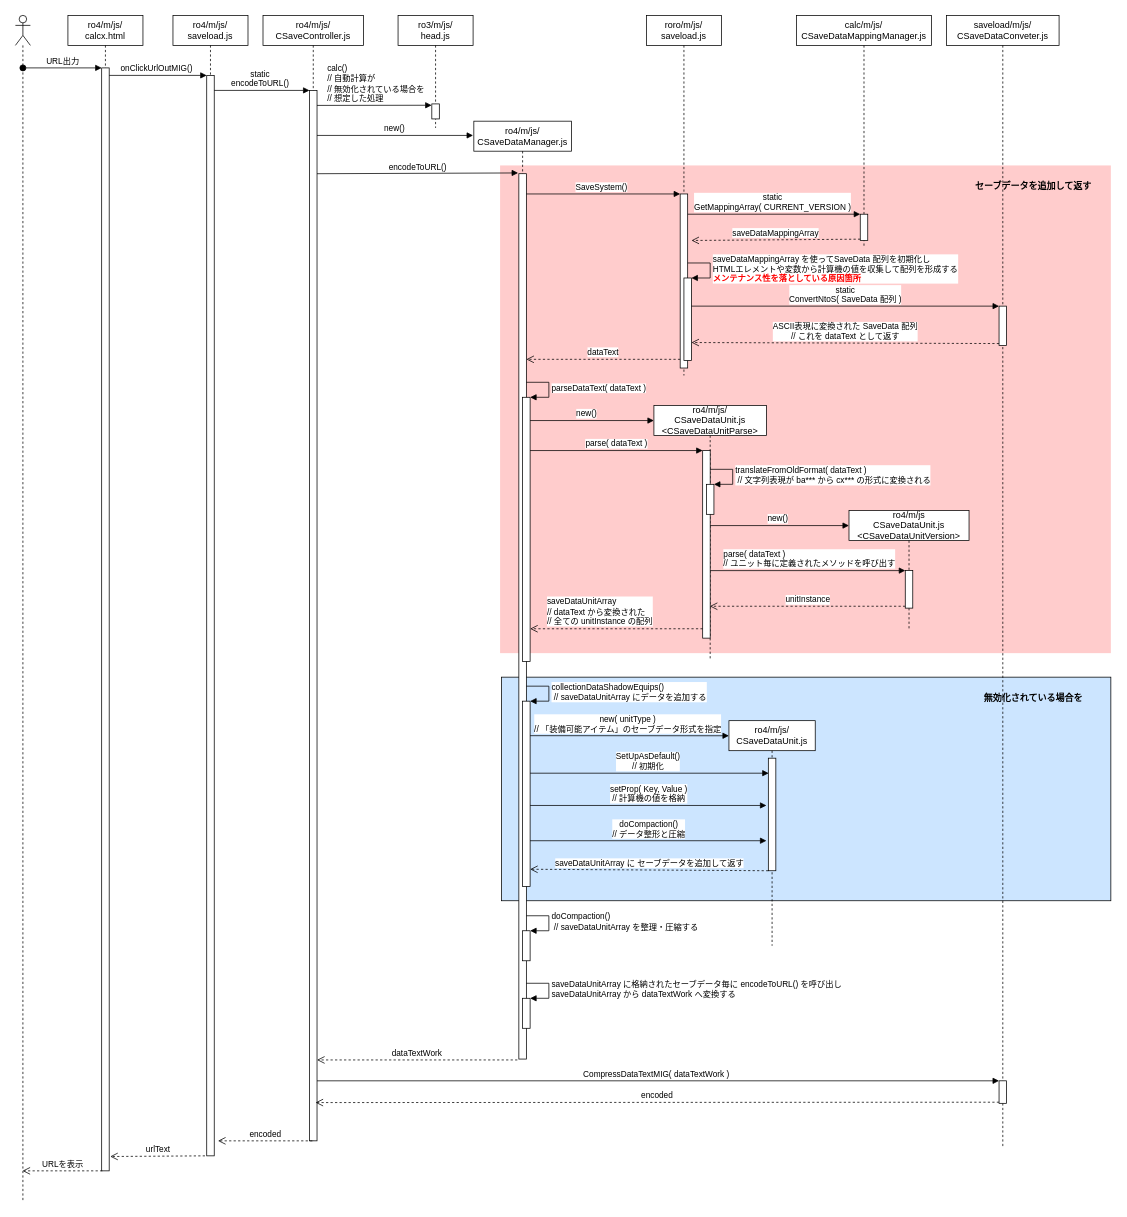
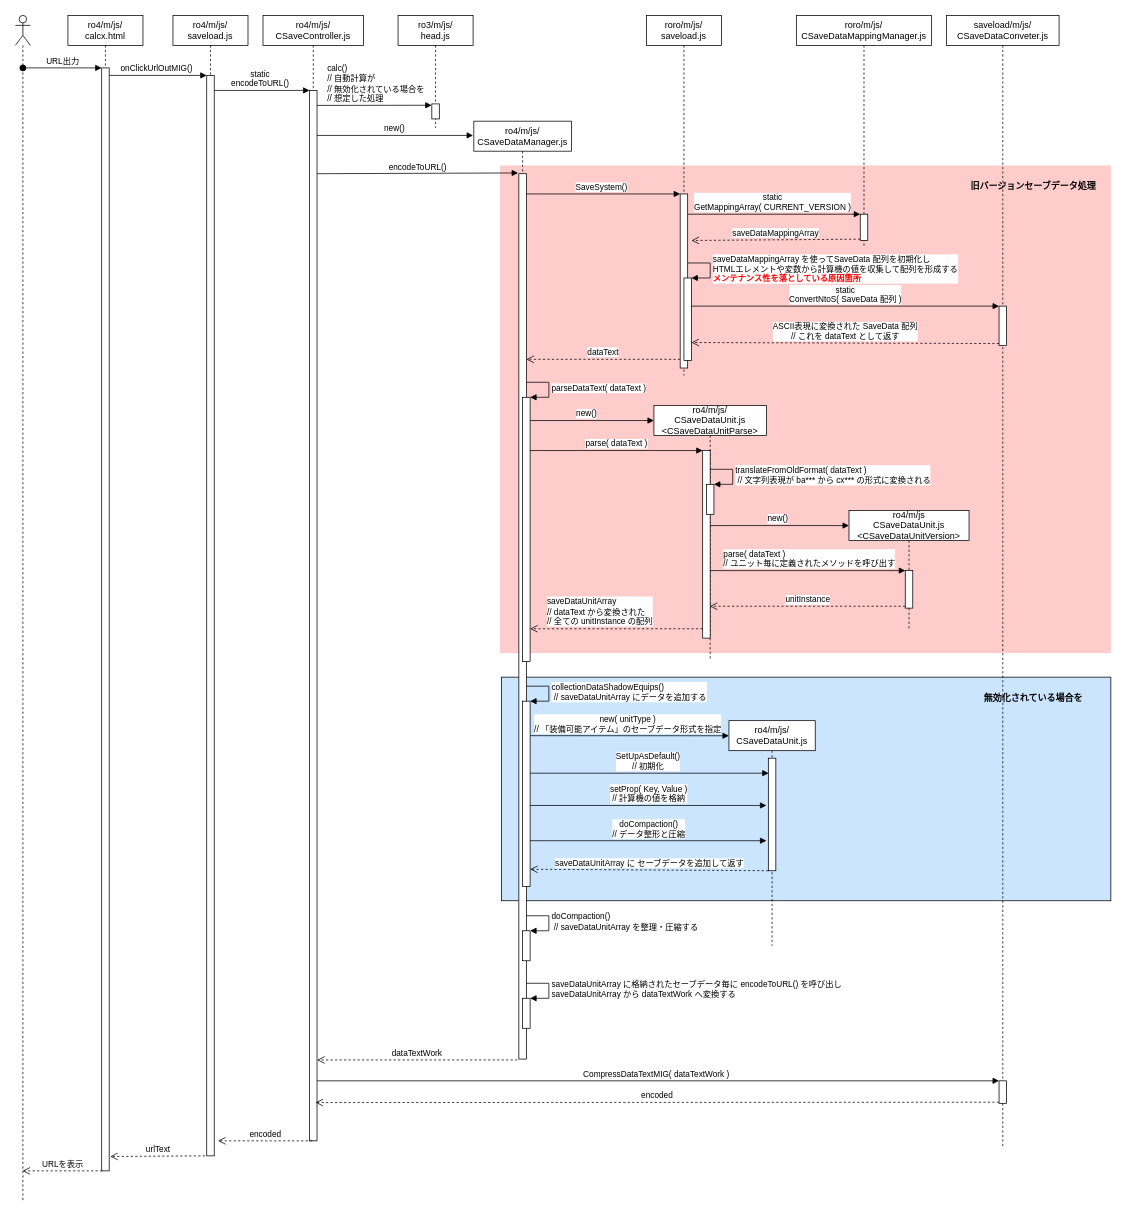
- <mxCell id="49" value="calc/m/js/&lt;br&gt;CSaveDataMappingManager.js" style="shape=umlLifeline;perimeter=lifelinePerimeter;whiteSpace=wrap;html=1;container=1;collapsible=0;recursiveResize=0;outlineConnect=0;gradientColor=none;" vertex="1" parent="1"><mxGeometry x="1061" y="20" width="180" height="310" as="geometry" /></mxCell>
+ <mxCell id="49" value="roro/m/js/&lt;br&gt;CSaveDataMappingManager.js" style="shape=umlLifeline;perimeter=lifelinePerimeter;whiteSpace=wrap;html=1;container=1;collapsible=0;recursiveResize=0;outlineConnect=0;gradientColor=none;" vertex="1" parent="1"><mxGeometry x="1061" y="20" width="180" height="310" as="geometry" /></mxCell>
- <mxCell id="69" value="セーブデータを追加して返す" style="text;html=1;strokeColor=none;fillColor=none;align=center;verticalAlign=middle;whiteSpace=wrap;rounded=0;fontStyle=1" vertex="1" parent="1"><mxGeometry x="1274" y="233" width="206" height="30" as="geometry" /></mxCell>
+ <mxCell id="69" value="旧バージョンセーブデータ処理" style="text;html=1;strokeColor=none;fillColor=none;align=center;verticalAlign=middle;whiteSpace=wrap;rounded=0;fontStyle=1" vertex="1" parent="1"><mxGeometry x="1274" y="233" width="206" height="30" as="geometry" /></mxCell>
